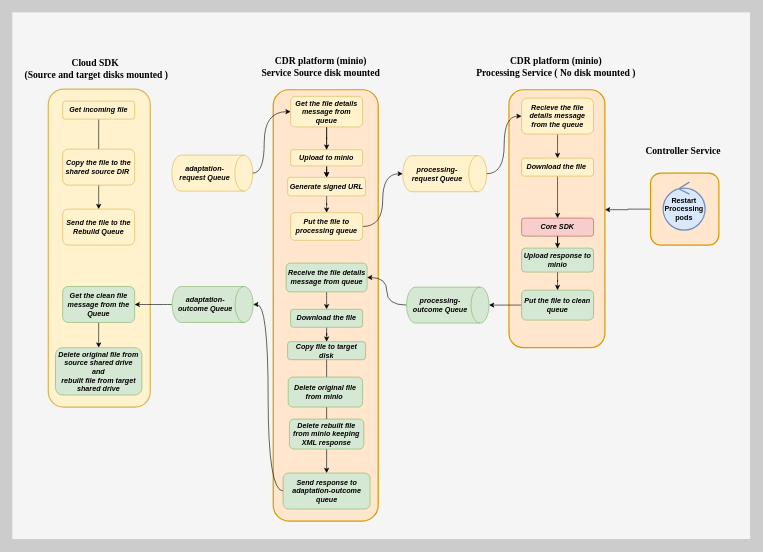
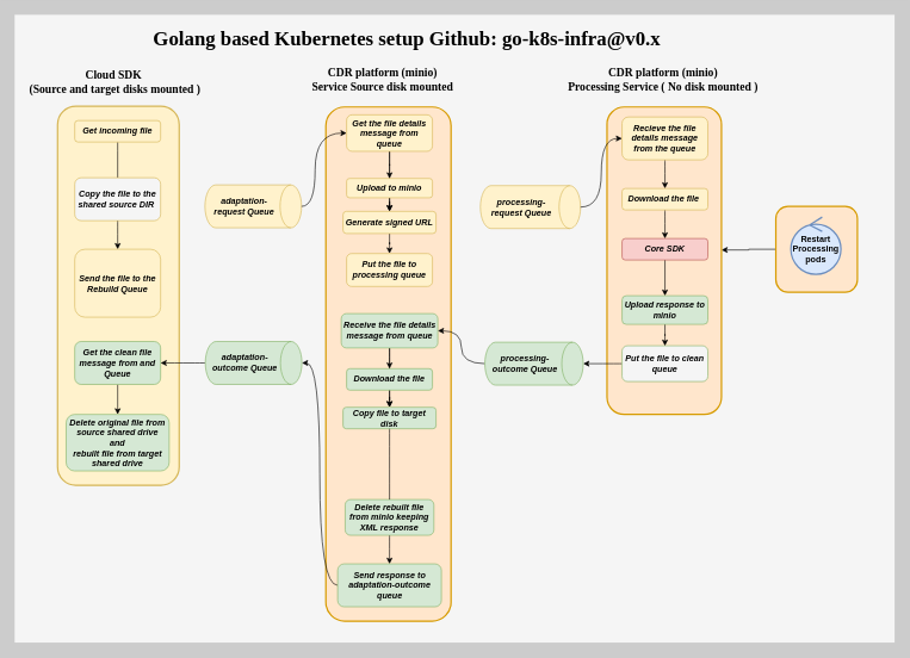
+ <mxCell id="56" value="&lt;font style=&quot;font-size: 28px&quot;&gt;Golang based Kubernetes setup Github: go-k8s-infra@v0.x&lt;/font&gt;" style="text;html=1;align=center;verticalAlign=middle;resizable=0;points=[];autosize=1;fontSize=16;fontFamily=Times New Roman;fontStyle=1;rounded=1;arcSize=0;" parent="1" vertex="1"><mxGeometry x="208" y="38" width="720" height="30" as="geometry" /></mxCell>
- <mxCell id="55" value="Controller Service" style="text;html=1;align=center;verticalAlign=middle;resizable=0;points=[];autosize=1;fontSize=16;fontFamily=Times New Roman;gradientColor=none;fontStyle=1;rounded=1;" parent="1" vertex="1"><mxGeometry x="1068" y="240" width="140" height="20" as="geometry" /></mxCell>
- <mxCell id="9" value="Copy the file to the shared source DIR&amp;nbsp;" style="whiteSpace=wrap;html=1;fillColor=#fff2cc;strokeColor=#d6b656;fontStyle=3;rounded=1;" parent="1" vertex="1"><mxGeometry x="104" y="248" width="120" height="60" as="geometry" /></mxCell>
+ <mxCell id="9" value="Copy the file to the shared source DIR&amp;nbsp;" style="whiteSpace=wrap;html=1;fillColor=#f5f5f5;strokeColor=#d6b656;fontStyle=3;rounded=1;" parent="1" vertex="1"><mxGeometry x="104" y="248" width="120" height="60" as="geometry" /></mxCell>
- <mxCell id="23" style="edgeStyle=orthogonalEdgeStyle;curved=1;orthogonalLoop=1;jettySize=auto;html=1;exitX=1;exitY=0.5;exitDx=0;exitDy=0;entryX=0.5;entryY=1;entryDx=0;entryDy=0;entryPerimeter=0;" parent="1" source="24" target="25" edge="1"><mxGeometry relative="1" as="geometry" /></mxCell>
- <mxCell id="10" value="Send the file to the Rebuild Queue" style="whiteSpace=wrap;html=1;fillColor=#fff2cc;strokeColor=#d6b656;fontStyle=3;rounded=1;" parent="1" vertex="1"><mxGeometry x="104" y="348" width="120" height="60" as="geometry" /></mxCell>
+ <mxCell id="10" value="Send the file to the Rebuild Queue" style="whiteSpace=wrap;html=1;fillColor=#fff2cc;strokeColor=#d6b656;fontStyle=3;rounded=1;" parent="1" vertex="1"><mxGeometry x="104" y="348" width="120" height="95" as="geometry" /></mxCell>
- <mxCell id="34" value="Core SDK" style="whiteSpace=wrap;html=1;fillColor=#f8cecc;strokeColor=#b85450;fontStyle=3;rounded=1;" parent="1" vertex="1"><mxGeometry x="869" y="363" width="120" height="30" as="geometry" /></mxCell>
+ <mxCell id="34" value="Core SDK" style="whiteSpace=wrap;html=1;fillColor=#f8cecc;strokeColor=#b85450;fontStyle=3;rounded=1;" parent="1" vertex="1"><mxGeometry x="869" y="333" width="120" height="30" as="geometry" /></mxCell>
- <mxCell id="12" value="Get the clean file message from the Queue" style="whiteSpace=wrap;html=1;fillColor=#d5e8d4;strokeColor=#82b366;fontStyle=3;rounded=1;" parent="1" vertex="1"><mxGeometry x="104" y="477" width="120" height="60" as="geometry" /></mxCell>
+ <mxCell id="12" value="Get the clean file message from and Queue" style="whiteSpace=wrap;html=1;fillColor=#d5e8d4;strokeColor=#82b366;fontStyle=3;rounded=1;" parent="1" vertex="1"><mxGeometry x="104" y="477" width="120" height="60" as="geometry" /></mxCell>
- <mxCell id="36" value="Put the file to clean queue" style="whiteSpace=wrap;html=1;fillColor=#d5e8d4;strokeColor=#82b366;fontStyle=3;labelBorderColor=none;rounded=1;" parent="1" vertex="1"><mxGeometry x="869" y="483" width="120" height="50" as="geometry" /></mxCell>
+ <mxCell id="36" value="Put the file to clean queue" style="whiteSpace=wrap;html=1;fillColor=#f5f5f5;strokeColor=#82b366;fontStyle=3;labelBorderColor=none;rounded=1;" parent="1" vertex="1"><mxGeometry x="869" y="483" width="120" height="50" as="geometry" /></mxCell>
+ <mxCell id="41" value="" style="edgeStyle=orthogonalEdgeStyle;rounded=0;orthogonalLoop=1;jettySize=auto;html=1;" parent="1" source="42" target="46" edge="1"><mxGeometry relative="1" as="geometry" /></mxCell>
- <mxCell id="62" value="Delete original file from minio&amp;nbsp;" style="whiteSpace=wrap;html=1;fillColor=#d5e8d4;strokeColor=#82b366;fontStyle=3;rounded=1;" parent="1" vertex="1"><mxGeometry x="480" y="628" width="124" height="50" as="geometry" /></mxCell>
